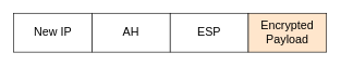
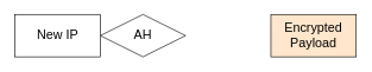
- <mxCell id="3" value="&lt;font style=&quot;font-size: 18px&quot;&gt;AH&lt;/font&gt;" style="rounded=0;whiteSpace=wrap;html=1;" vertex="1" parent="2"><mxGeometry x="120" width="120" height="60" as="geometry" /></mxCell>
+ <mxCell id="3" value="&lt;font style=&quot;font-size: 18px&quot;&gt;AH&lt;/font&gt;" style="rhombus;whiteSpace=wrap;html=1;" vertex="1" parent="2"><mxGeometry x="120" width="120" height="60" as="geometry" /></mxCell>
- <mxCell id="4" value="&lt;font style=&quot;font-size: 18px&quot;&gt;ESP&lt;/font&gt;" style="rounded=0;whiteSpace=wrap;html=1;" vertex="1" parent="2"><mxGeometry x="240" width="120" height="60" as="geometry" /></mxCell>
